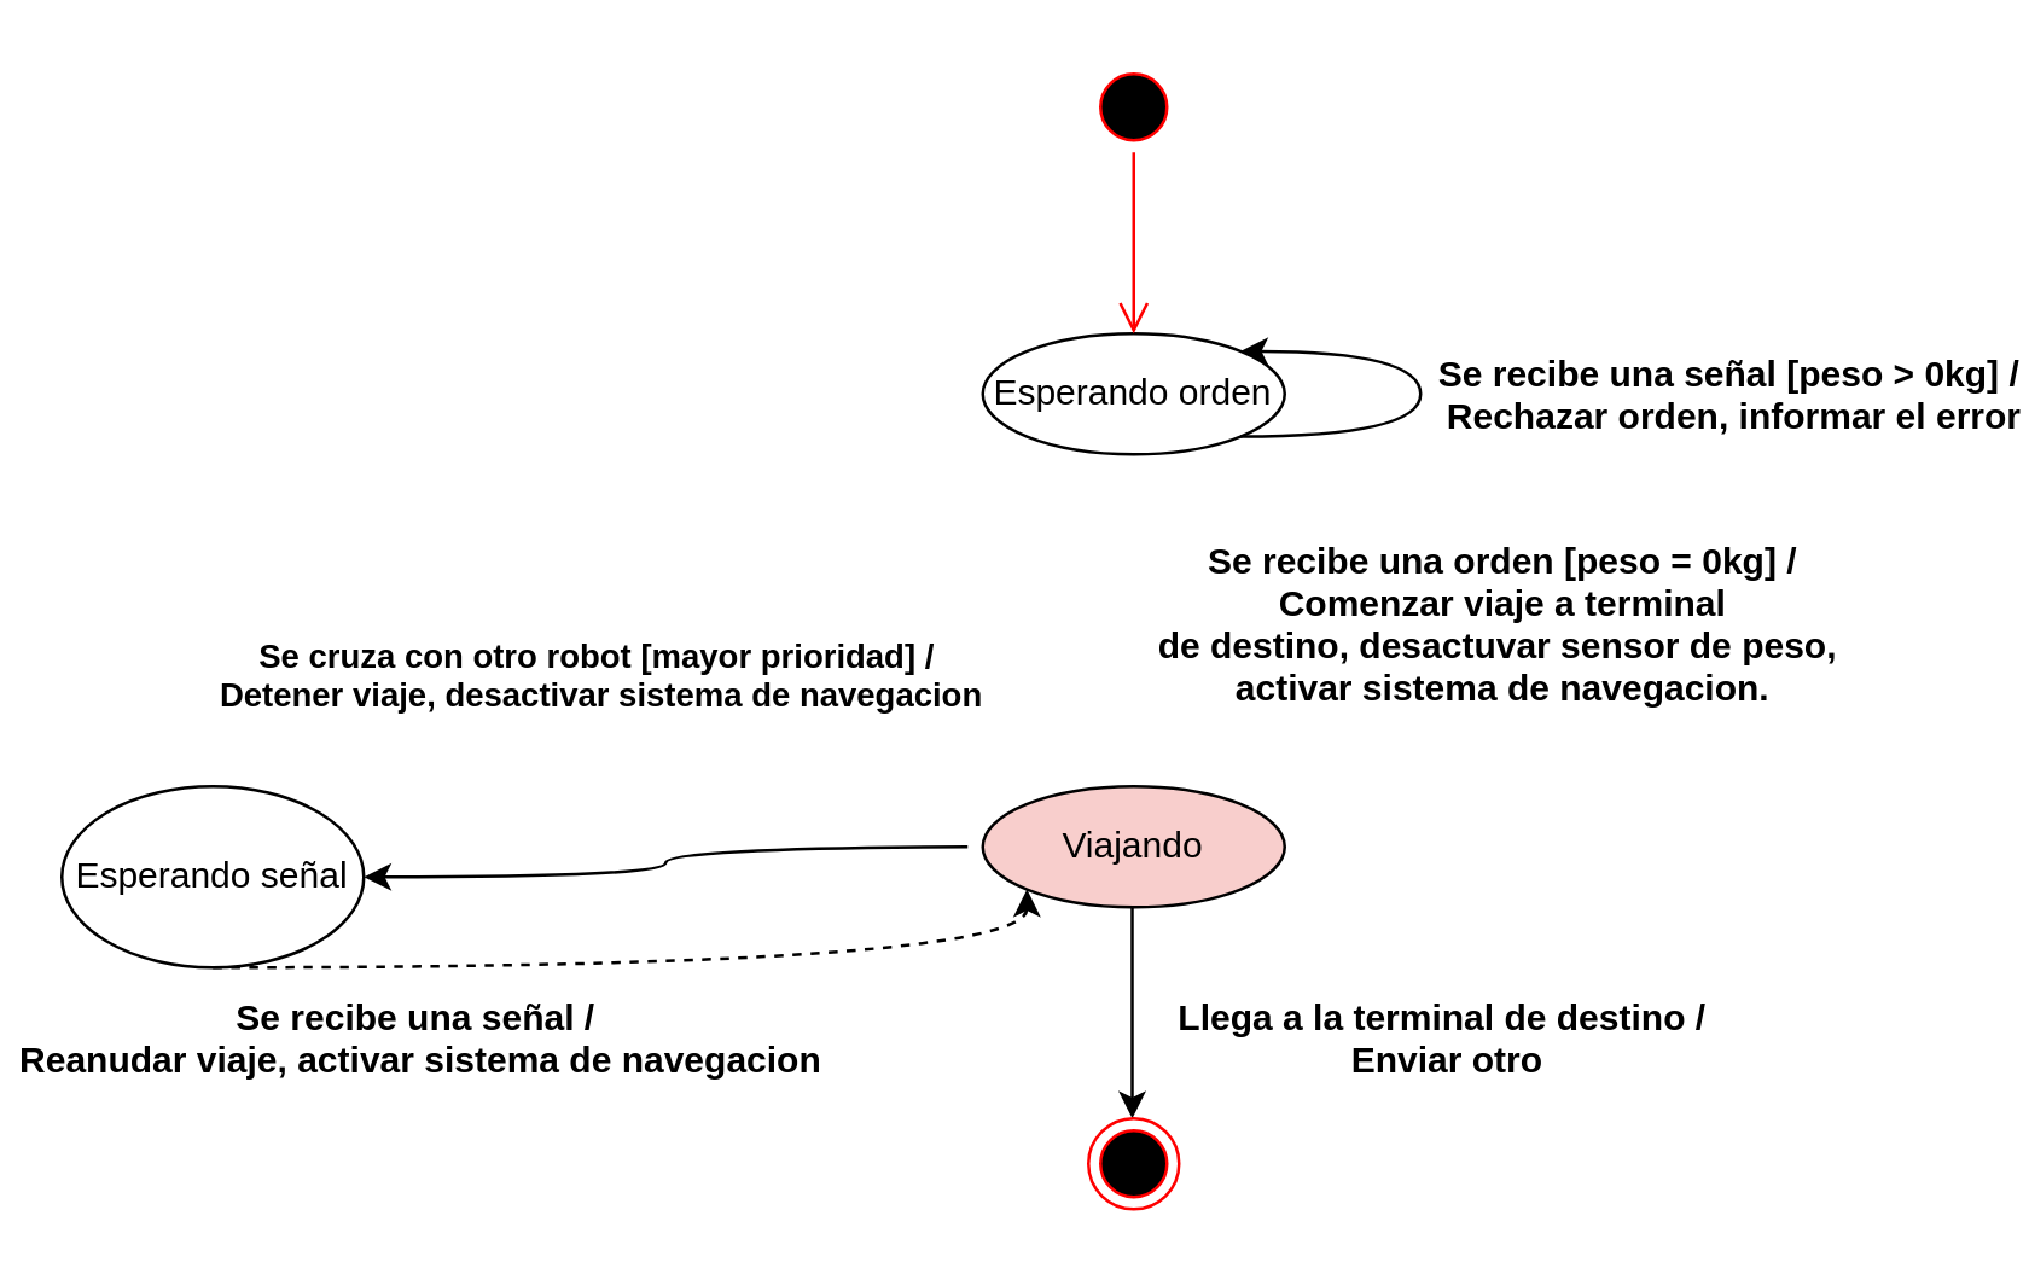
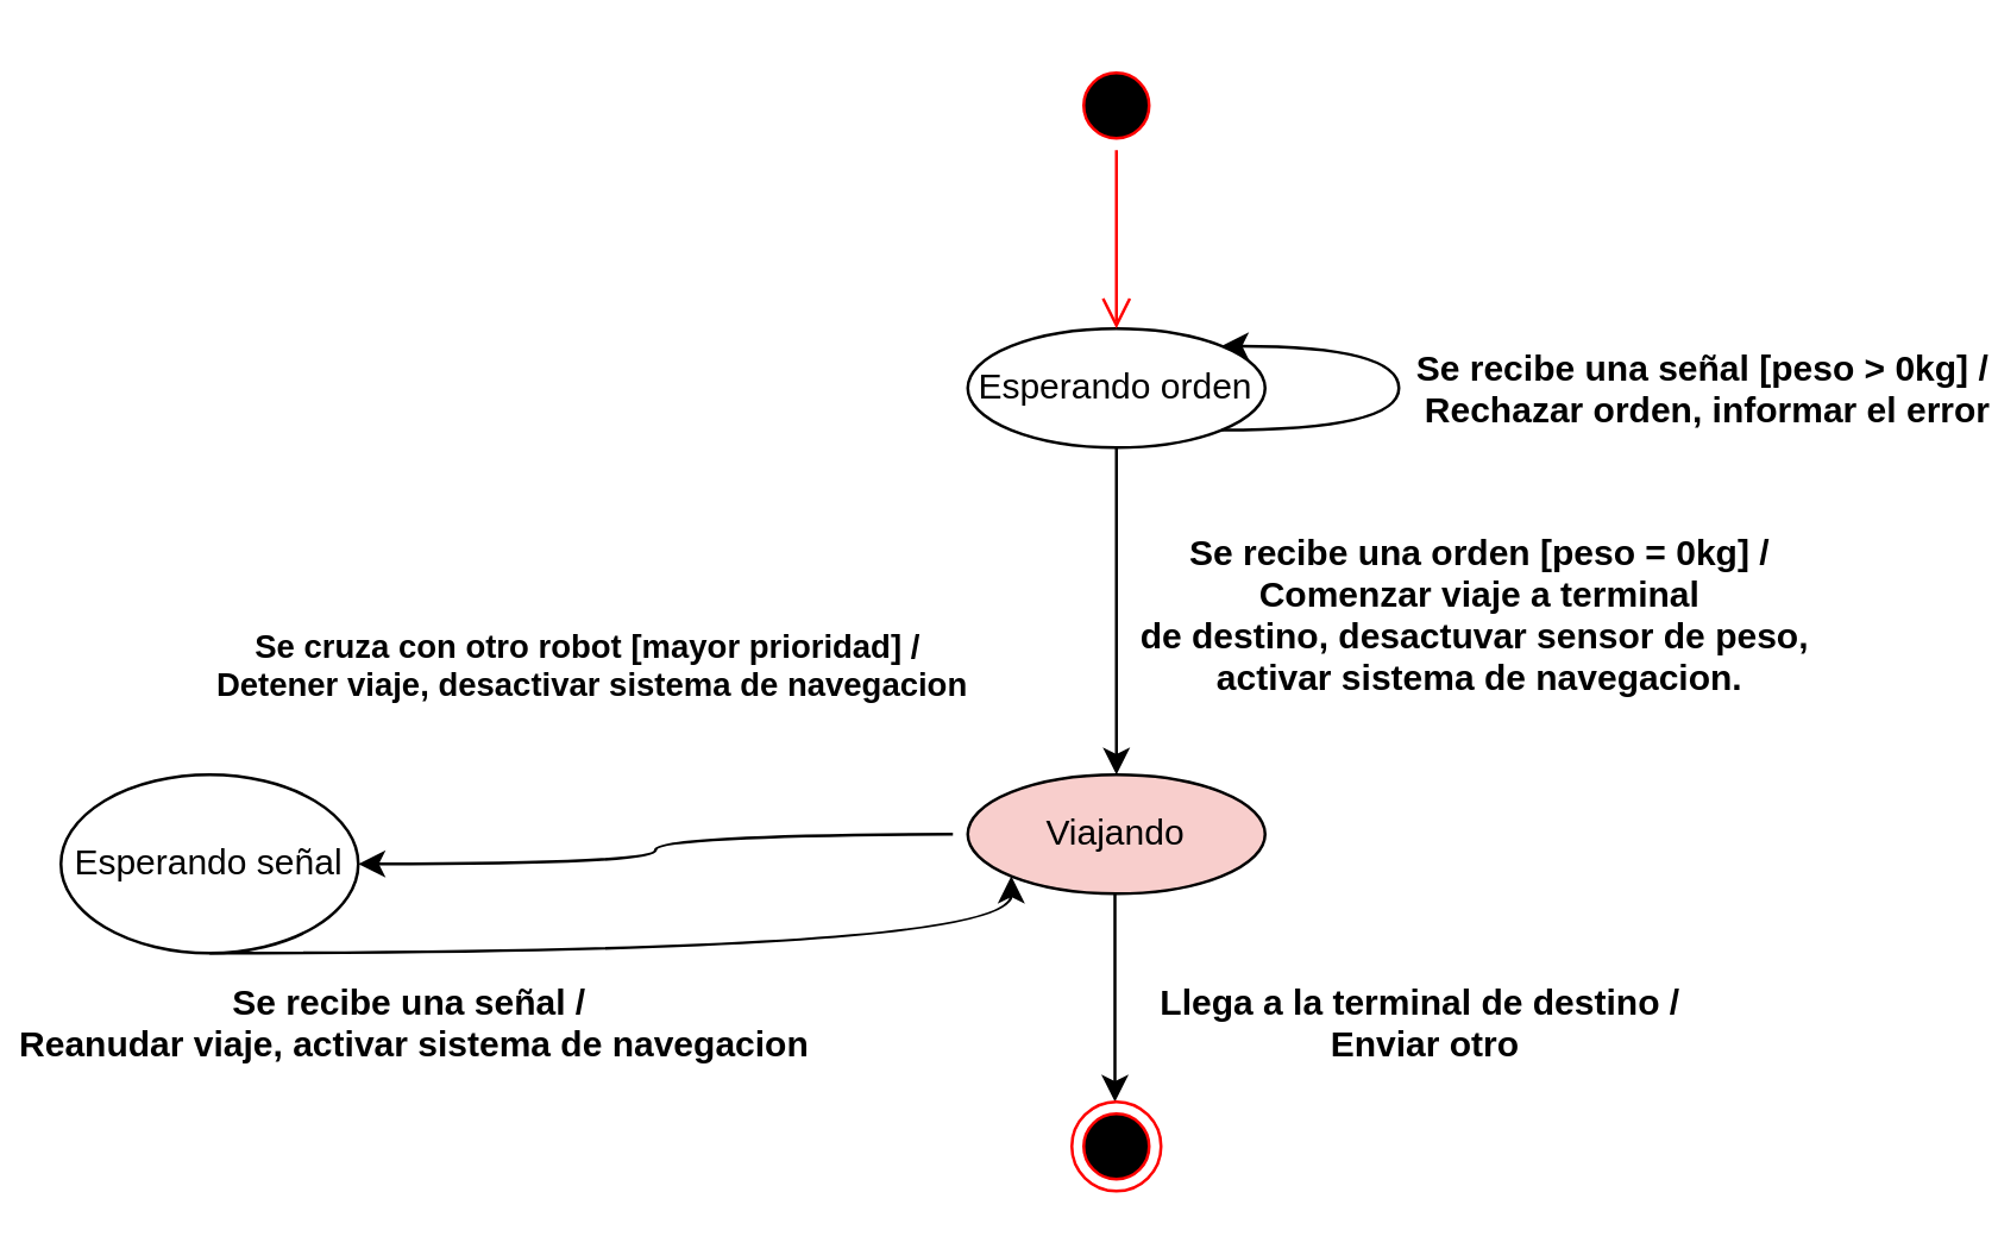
+ <mxCell id="2" style="edgeStyle=orthogonalEdgeStyle;curved=1;orthogonalLoop=1;jettySize=auto;html=1;exitX=0.5;exitY=1;exitDx=0;exitDy=0;entryX=0.5;entryY=0;entryDx=0;entryDy=0;" edge="1" parent="1" source="3" target="9"><mxGeometry relative="1" as="geometry" /></mxCell>
- <mxCell id="12" style="edgeStyle=orthogonalEdgeStyle;curved=1;orthogonalLoop=1;jettySize=auto;html=1;exitX=0.5;exitY=1;exitDx=0;exitDy=0;entryX=0;entryY=1;entryDx=0;entryDy=0;fontSize=10;dashed=1;" edge="1" parent="1" source="13" target="9"><mxGeometry relative="1" as="geometry"><mxPoint x="249.645" y="294.142" as="targetPoint" /><Array as="points"><mxPoint x="70" y="320" /><mxPoint x="340" y="320" /></Array></mxGeometry></mxCell>
+ <mxCell id="12" style="edgeStyle=orthogonalEdgeStyle;curved=1;orthogonalLoop=1;jettySize=auto;html=1;exitX=0.5;exitY=1;exitDx=0;exitDy=0;entryX=0;entryY=1;entryDx=0;entryDy=0;fontSize=10;" edge="1" parent="1" source="13" target="9"><mxGeometry relative="1" as="geometry"><mxPoint x="249.645" y="294.142" as="targetPoint" /><Array as="points"><mxPoint x="70" y="320" /><mxPoint x="340" y="320" /></Array></mxGeometry></mxCell>
